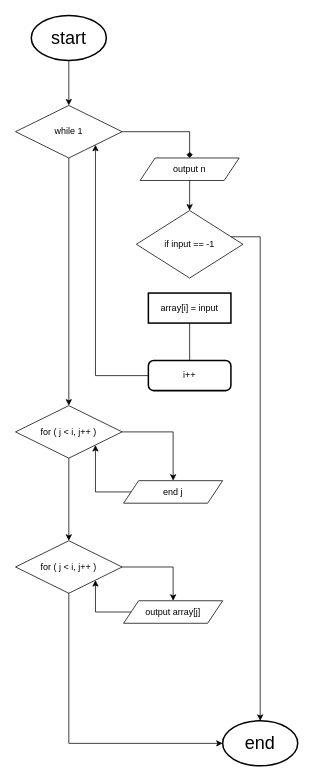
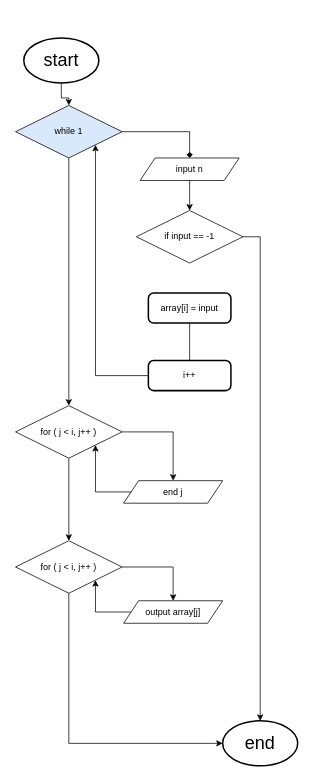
- <mxCell id="3" value="&lt;font style=&quot;font-size: 24px;&quot;&gt;start&lt;/font&gt;" style="strokeWidth=2;html=1;shape=mxgraph.flowchart.start_1;whiteSpace=wrap;" vertex="1" parent="1"><mxGeometry x="41" y="20" width="100" height="60" as="geometry" /></mxCell>
+ <mxCell id="3" value="&lt;font style=&quot;font-size: 24px;&quot;&gt;start&lt;/font&gt;" style="strokeWidth=2;html=1;shape=mxgraph.flowchart.start_1;whiteSpace=wrap;" vertex="1" parent="1"><mxGeometry x="31" y="50" width="100" height="60" as="geometry" /></mxCell>
- <mxCell id="9" value="while 1" style="rhombus;whiteSpace=wrap;html=1;" vertex="1" parent="1"><mxGeometry x="20" y="140" width="142" height="70" as="geometry" /></mxCell>
+ <mxCell id="9" value="while 1" style="rhombus;whiteSpace=wrap;html=1;fillColor=#dae8fc;" vertex="1" parent="1"><mxGeometry x="20" y="140" width="142" height="70" as="geometry" /></mxCell>
- <mxCell id="6" value="output n" style="shape=parallelogram;perimeter=parallelogramPerimeter;whiteSpace=wrap;html=1;fixedSize=1;" vertex="1" parent="1"><mxGeometry x="186" y="210" width="132" height="30" as="geometry" /></mxCell>
+ <mxCell id="6" value="input n" style="shape=parallelogram;perimeter=parallelogramPerimeter;whiteSpace=wrap;html=1;fixedSize=1;" vertex="1" parent="1"><mxGeometry x="186" y="210" width="132" height="30" as="geometry" /></mxCell>
- <mxCell id="10" value="if input == -1" style="rhombus;whiteSpace=wrap;html=1;" vertex="1" parent="1"><mxGeometry x="181" y="280" width="142" height="90" as="geometry" /></mxCell>
+ <mxCell id="10" value="if input == -1" style="rhombus;whiteSpace=wrap;html=1;" vertex="1" parent="1"><mxGeometry x="181" y="280" width="142" height="70" as="geometry" /></mxCell>
- <mxCell id="12" value="array[i] = input" style="whiteSpace=wrap;html=1;absoluteArcSize=1;arcSize=14;strokeWidth=2;rounded=0;" vertex="1" parent="1"><mxGeometry x="197" y="390" width="110" height="40" as="geometry" /></mxCell>
+ <mxCell id="12" value="array[i] = input" style="rounded=1;whiteSpace=wrap;html=1;absoluteArcSize=1;arcSize=14;strokeWidth=2;" vertex="1" parent="1"><mxGeometry x="197" y="390" width="110" height="40" as="geometry" /></mxCell>
